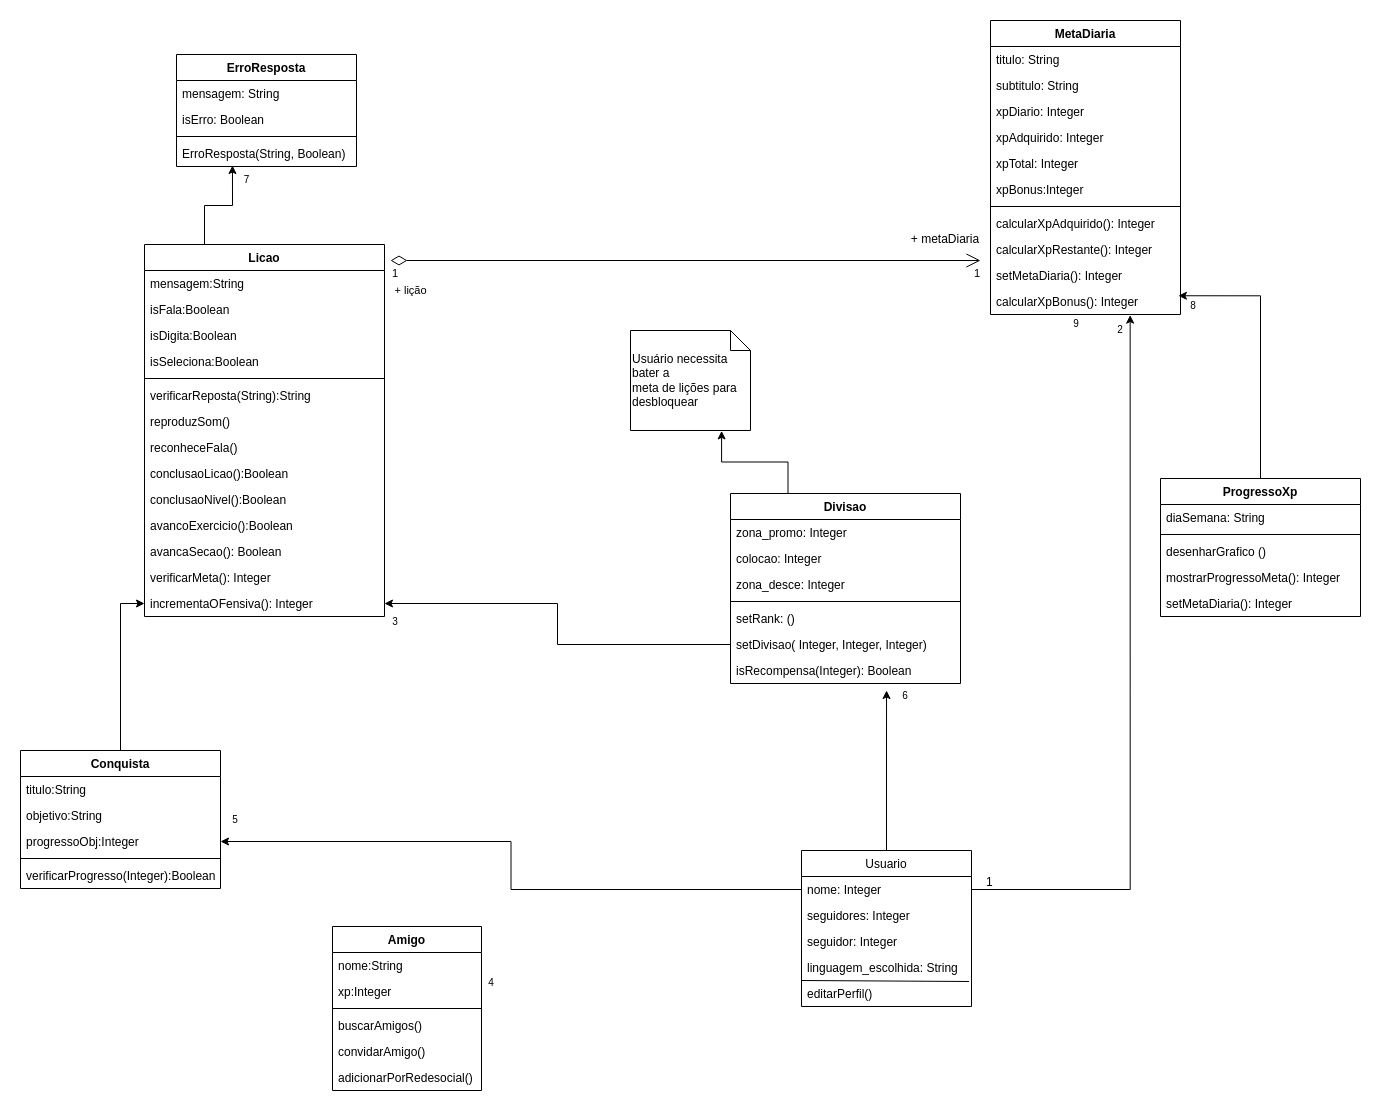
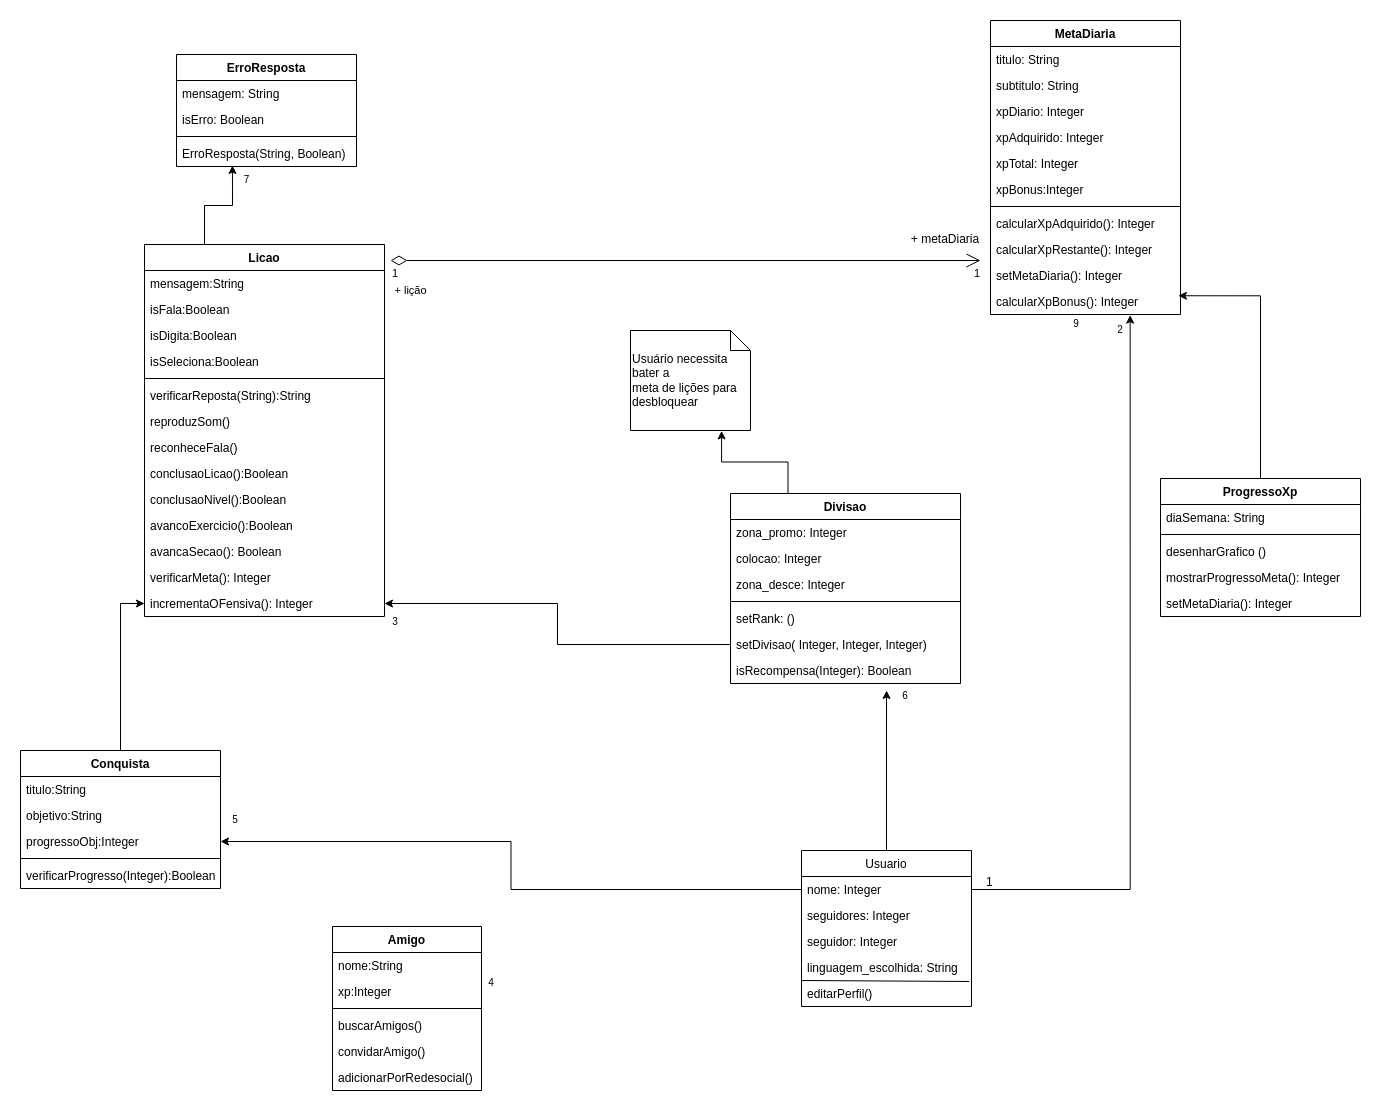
- <mxCell id="89" value="8" style="text;align=center;fontStyle=0;verticalAlign=middle;spacingLeft=3;spacingRight=3;strokeColor=none;rotatable=0;points=[[0,0.5],[1,0.5]];portConstraint=eastwest;fontSize=10;" vertex="1" parent="1"><mxGeometry x="1180" y="296" width="26" height="18" as="geometry" /></mxCell>
